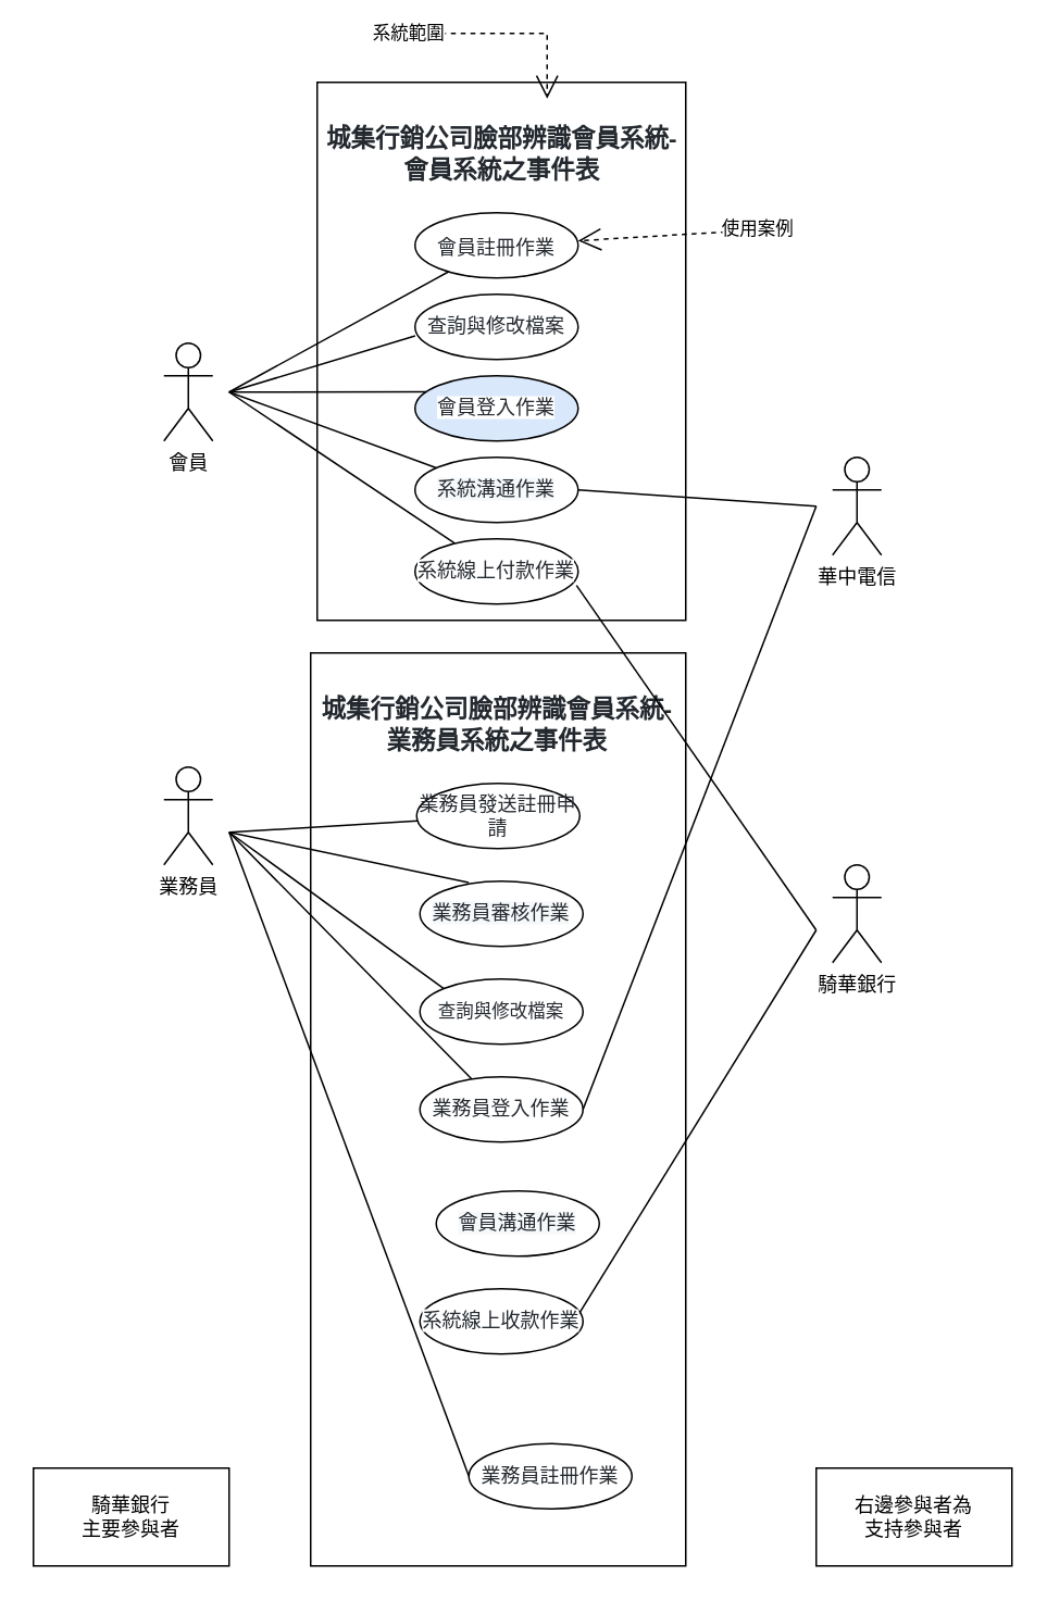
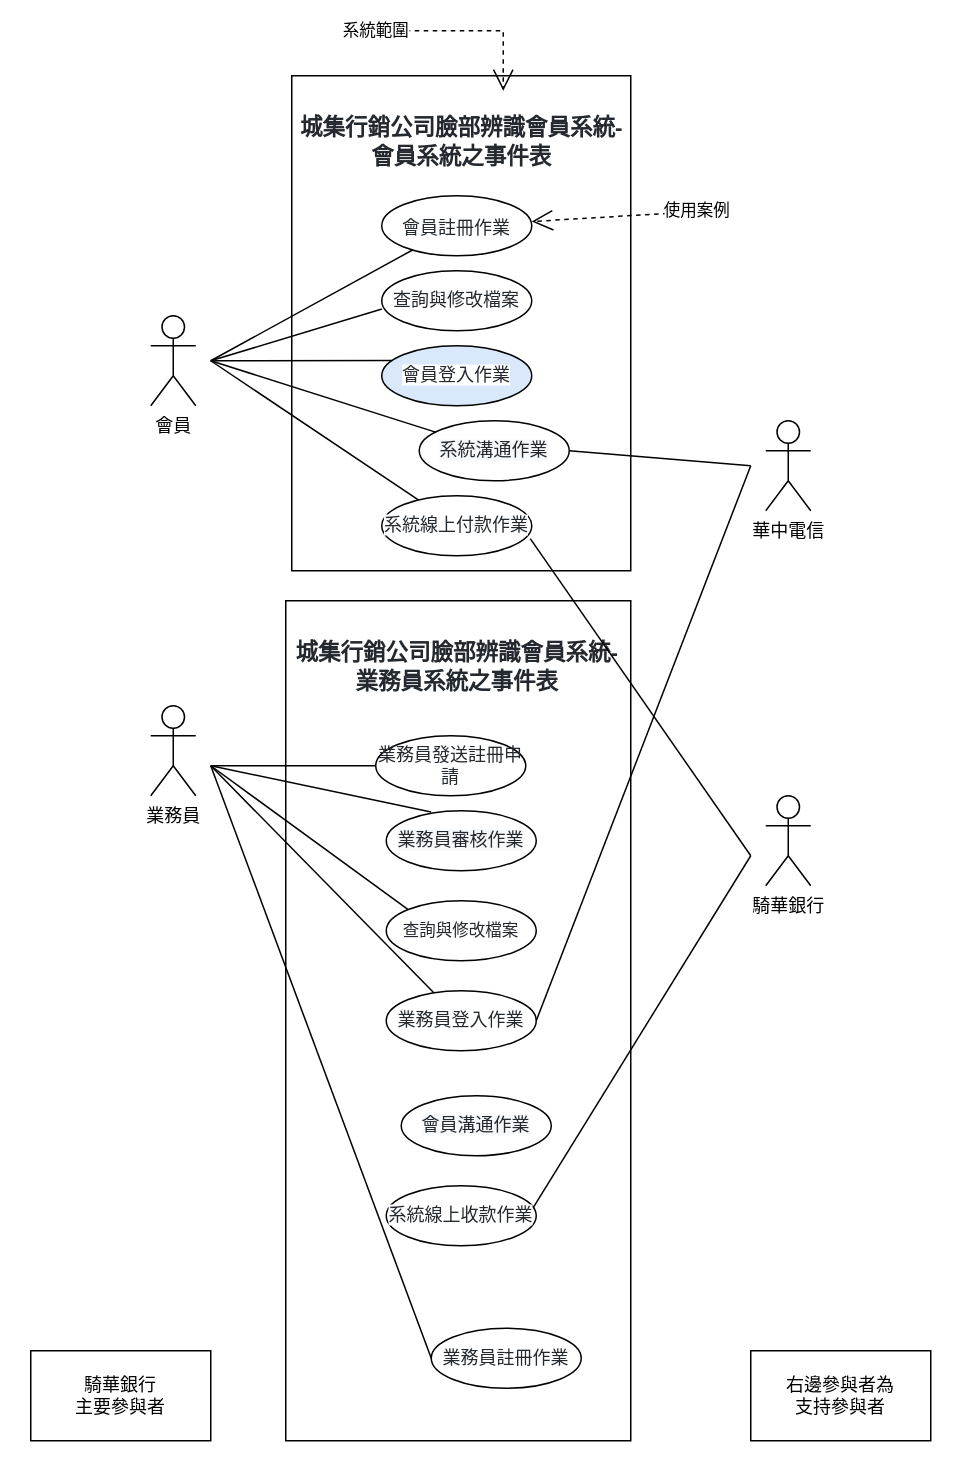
- <mxCell id="10" value="&lt;span style=&quot;color: rgb(36 , 41 , 47) ; font-family: , &amp;#34;blinkmacsystemfont&amp;#34; , &amp;#34;segoe ui&amp;#34; , &amp;#34;helvetica&amp;#34; , &amp;#34;arial&amp;#34; , sans-serif , &amp;#34;apple color emoji&amp;#34; , &amp;#34;segoe ui emoji&amp;#34; ; background-color: rgb(246 , 248 , 250)&quot;&gt;系統溝通作業&lt;/span&gt;" style="ellipse;whiteSpace=wrap;html=1;align=center;" parent="1" vertex="1"><mxGeometry x="254" y="280" width="100" height="40" as="geometry" /></mxCell>
+ <mxCell id="10" value="&lt;span style=&quot;color: rgb(36 , 41 , 47) ; font-family: , &amp;#34;blinkmacsystemfont&amp;#34; , &amp;#34;segoe ui&amp;#34; , &amp;#34;helvetica&amp;#34; , &amp;#34;arial&amp;#34; , sans-serif , &amp;#34;apple color emoji&amp;#34; , &amp;#34;segoe ui emoji&amp;#34; ; background-color: rgb(246 , 248 , 250)&quot;&gt;系統溝通作業&lt;/span&gt;" style="ellipse;whiteSpace=wrap;html=1;align=center;" parent="1" vertex="1"><mxGeometry x="279" y="280" width="100" height="40" as="geometry" /></mxCell>
- <mxCell id="15" value="&lt;font color=&quot;#24292f&quot;&gt;業務員發送註冊申請&lt;/font&gt;" style="ellipse;whiteSpace=wrap;html=1;align=center;" parent="1" vertex="1"><mxGeometry x="255" y="480" width="100" height="40" as="geometry" /></mxCell>
+ <mxCell id="15" value="&lt;font color=&quot;#24292f&quot;&gt;業務員發送註冊申請&lt;/font&gt;" style="ellipse;whiteSpace=wrap;html=1;align=center;" parent="1" vertex="1"><mxGeometry x="250" y="490" width="100" height="40" as="geometry" /></mxCell>
